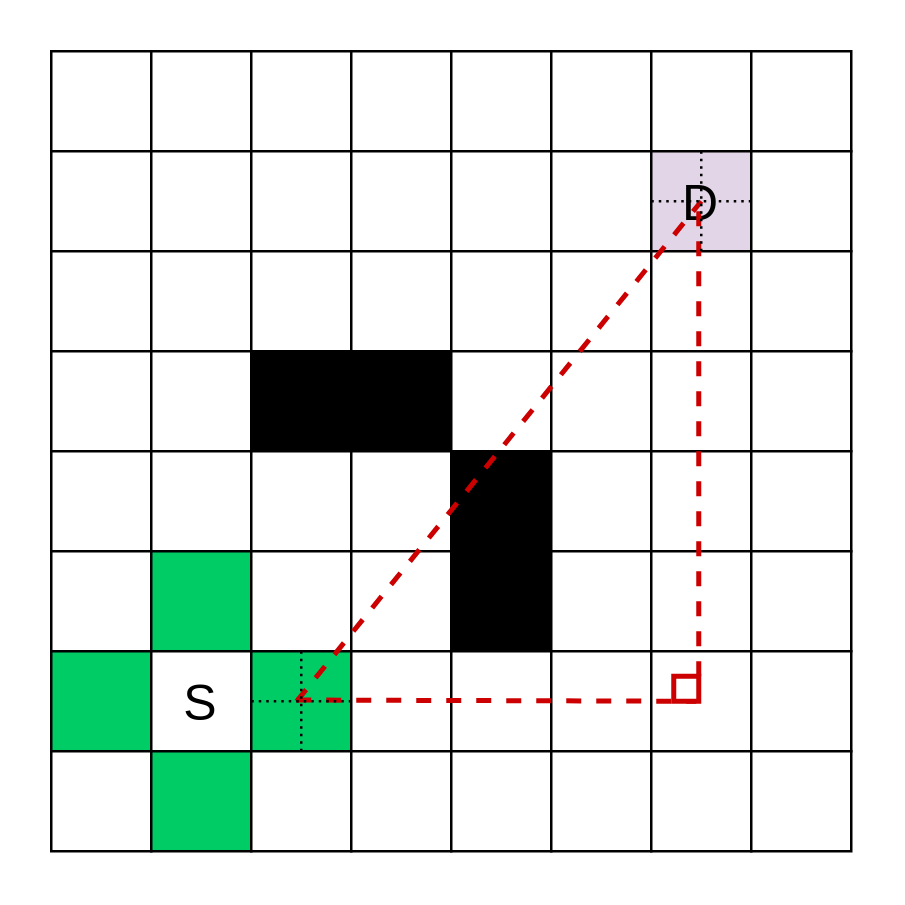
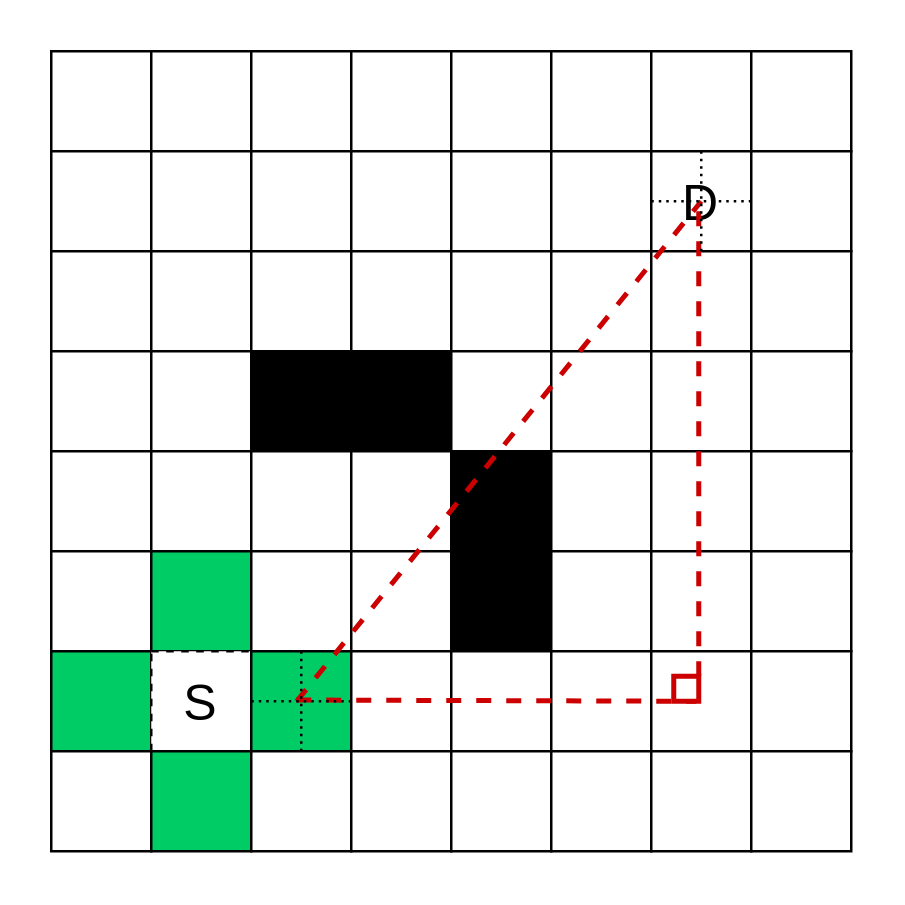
- <mxCell id="16" value="&lt;font style=&quot;font-size: 20px&quot;&gt;D&lt;/font&gt;" style="whiteSpace=wrap;html=1;aspect=fixed;fillColor=#e1d5e7;" parent="1" vertex="1"><mxGeometry x="260" y="60" width="40" height="40" as="geometry" /></mxCell>
+ <mxCell id="16" value="&lt;font style=&quot;font-size: 20px&quot;&gt;D&lt;/font&gt;" style="whiteSpace=wrap;html=1;aspect=fixed;fillColor=#FFFFFF;" parent="1" vertex="1"><mxGeometry x="260" y="60" width="40" height="40" as="geometry" /></mxCell>
- <mxCell id="51" value="&lt;font style=&quot;font-size: 20px&quot;&gt;S&lt;/font&gt;" style="whiteSpace=wrap;html=1;aspect=fixed;fillColor=#FFFFFF;" parent="1" vertex="1"><mxGeometry x="60" y="260" width="40" height="40" as="geometry" /></mxCell>
+ <mxCell id="51" value="&lt;font style=&quot;font-size: 20px&quot;&gt;S&lt;/font&gt;" style="whiteSpace=wrap;html=1;aspect=fixed;fillColor=#FFFFFF;dashed=1;" parent="1" vertex="1"><mxGeometry x="60" y="260" width="40" height="40" as="geometry" /></mxCell>
